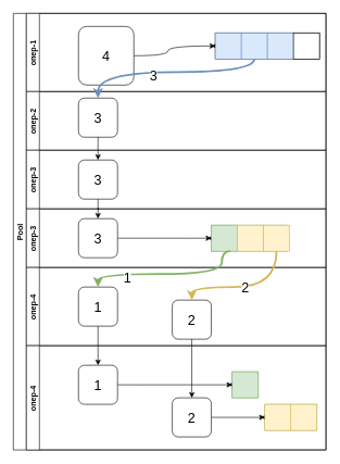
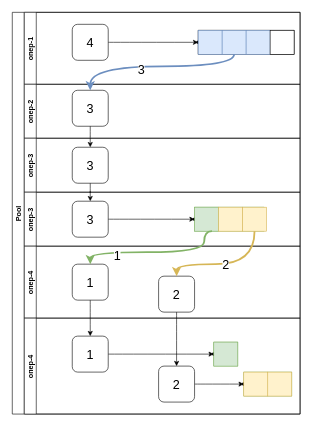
- <mxCell id="5" value="4" style="rounded=1;whiteSpace=wrap;html=1;fontSize=21;" vertex="1" parent="3"><mxGeometry x="80" y="20" width="85" height="90" as="geometry" /></mxCell>
+ <mxCell id="5" value="4" style="rounded=1;whiteSpace=wrap;html=1;fontSize=21;" vertex="1" parent="3"><mxGeometry x="80" y="20" width="60" height="60" as="geometry" /></mxCell>
